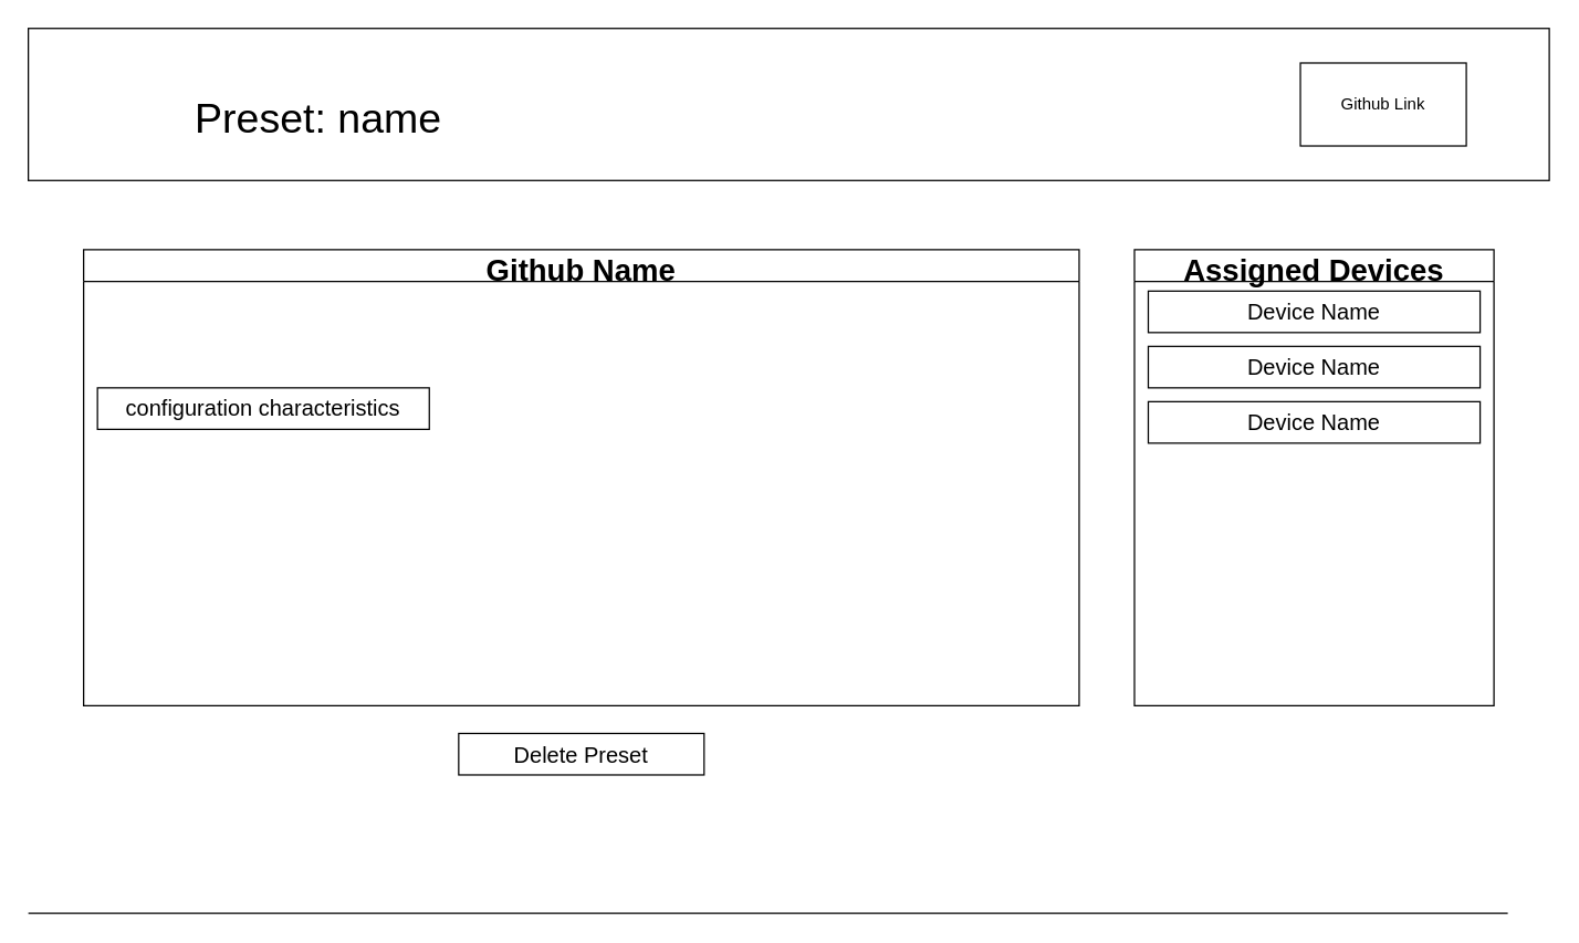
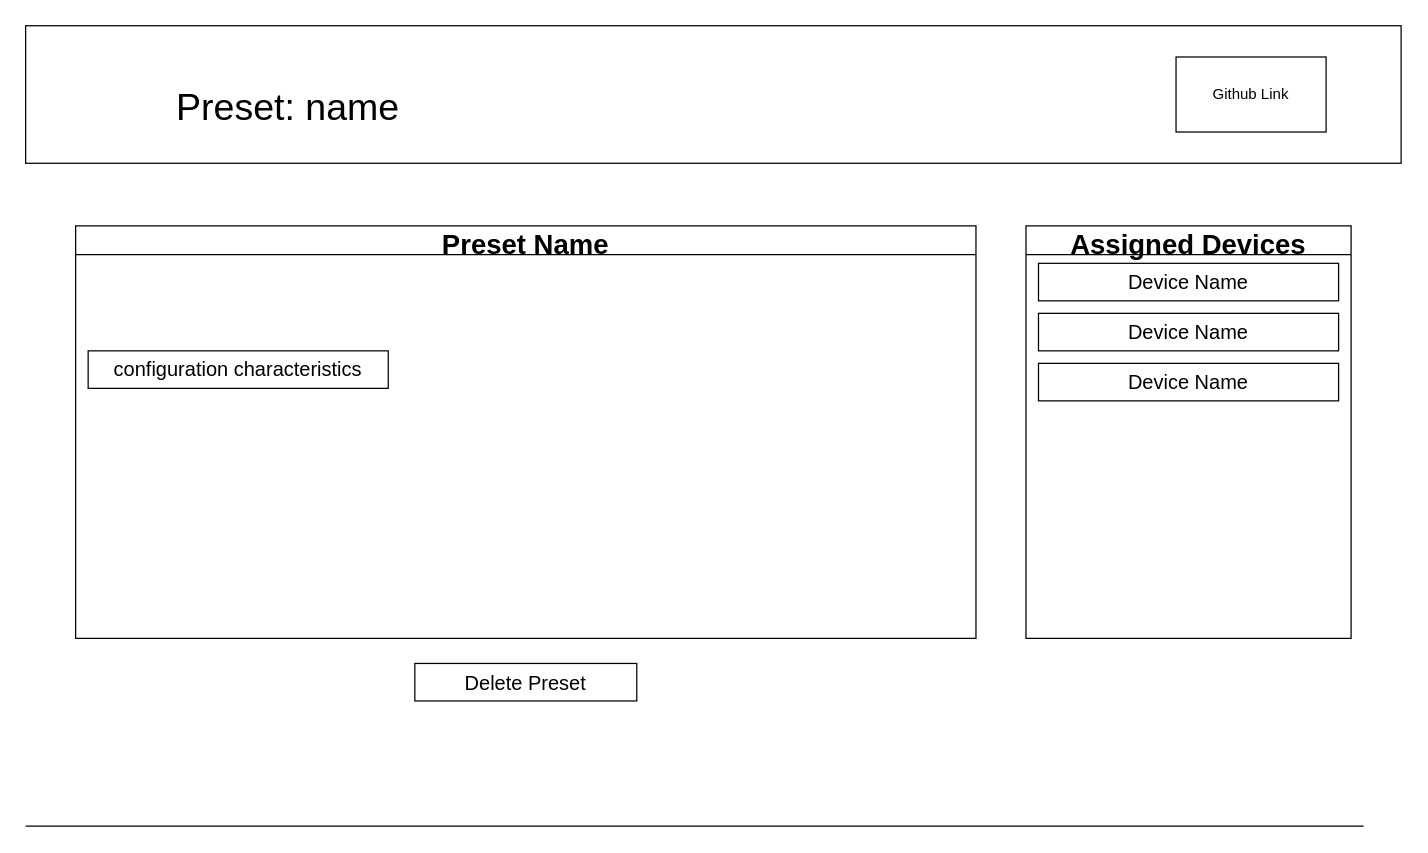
- <mxCell id="4" value="&lt;font style=&quot;font-size: 22px;&quot;&gt;Github Name&lt;/font&gt;" style="swimlane;whiteSpace=wrap;html=1;fontSize=30;" parent="1" vertex="1"><mxGeometry x="60" y="180" width="720" height="330" as="geometry" /></mxCell>
+ <mxCell id="4" value="&lt;font style=&quot;font-size: 22px;&quot;&gt;Preset Name&lt;/font&gt;" style="swimlane;whiteSpace=wrap;html=1;fontSize=30;" parent="1" vertex="1"><mxGeometry x="60" y="180" width="720" height="330" as="geometry" /></mxCell>
